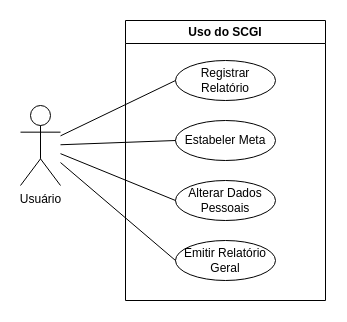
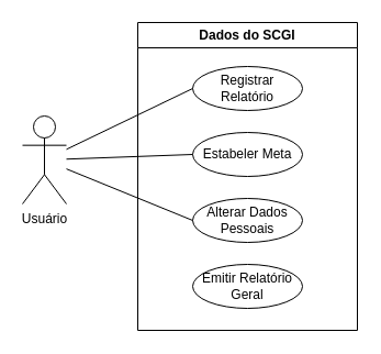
- <mxCell id="3" value="Uso do SCGI" style="swimlane;whiteSpace=wrap;html=1;" parent="1" vertex="1"><mxGeometry x="125" y="20" width="200" height="280" as="geometry" /></mxCell>
+ <mxCell id="3" value="Dados do SCGI" style="swimlane;whiteSpace=wrap;html=1;" parent="1" vertex="1"><mxGeometry x="125" y="20" width="200" height="280" as="geometry" /></mxCell>
- <mxCell id="11" value="" style="endArrow=none;html=1;rounded=0;exitX=0;exitY=0.5;exitDx=0;exitDy=0;" parent="1" source="7" target="2" edge="1"><mxGeometry width="50" height="50" relative="1" as="geometry"><mxPoint x="265" y="160" as="sourcePoint" /><mxPoint x="315" y="110" as="targetPoint" /></mxGeometry></mxCell>
